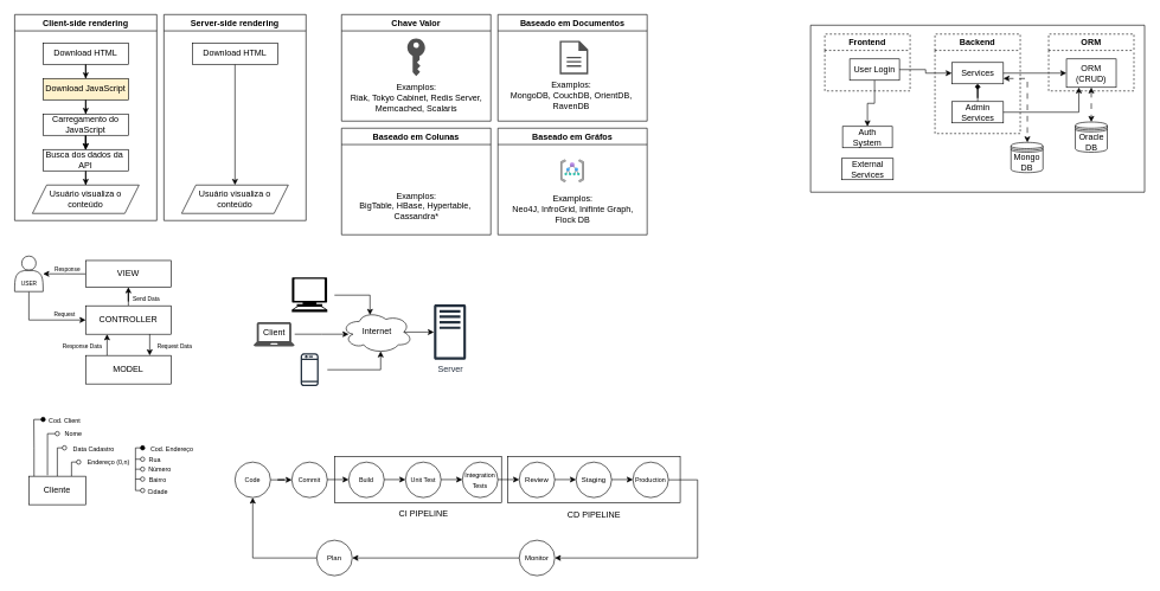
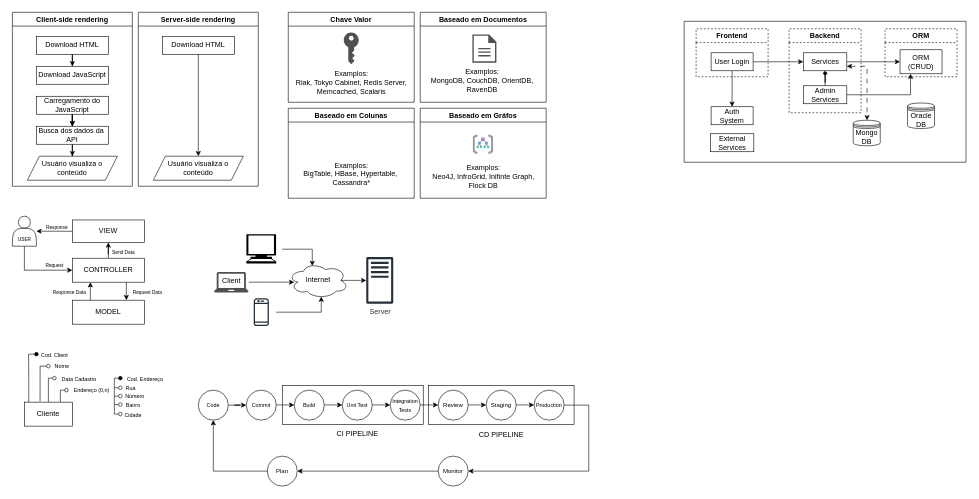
- <mxCell id="98" value="&lt;font face=&quot;Arial&quot;&gt;User Login&lt;/font&gt;" style="whiteSpace=wrap;html=1;" vertex="1" parent="97"><mxGeometry x="35" y="35" width="70" height="30" as="geometry" /></mxCell>
+ <mxCell id="98" value="&lt;font face=&quot;Arial&quot;&gt;User Login&lt;/font&gt;" style="whiteSpace=wrap;html=1;" vertex="1" parent="97"><mxGeometry x="25" y="40" width="70" height="30" as="geometry" /></mxCell>
- <mxCell id="8" value="Download JavaScript" style="rounded=0;whiteSpace=wrap;html=1;fillColor=#fff2cc;" parent="4" vertex="1"><mxGeometry x="40" y="90" width="120" height="30" as="geometry" /></mxCell>
+ <mxCell id="8" value="Download JavaScript" style="rounded=0;whiteSpace=wrap;html=1;" parent="4" vertex="1"><mxGeometry x="40" y="90" width="120" height="30" as="geometry" /></mxCell>
- <mxCell id="7" value="" style="edgeStyle=orthogonalEdgeStyle;rounded=0;orthogonalLoop=1;jettySize=auto;html=1;" parent="4" source="8" target="11" edge="1"><mxGeometry relative="1" as="geometry" /></mxCell>
- <mxCell id="108" style="edgeStyle=orthogonalEdgeStyle;rounded=0;orthogonalLoop=1;jettySize=auto;html=1;entryX=0.5;entryY=0;entryDx=0;entryDy=0;startArrow=classic;startFill=1;dashed=1;dashPattern=8 8;" edge="1" parent="96" source="106" target="107"><mxGeometry relative="1" as="geometry" /></mxCell>
